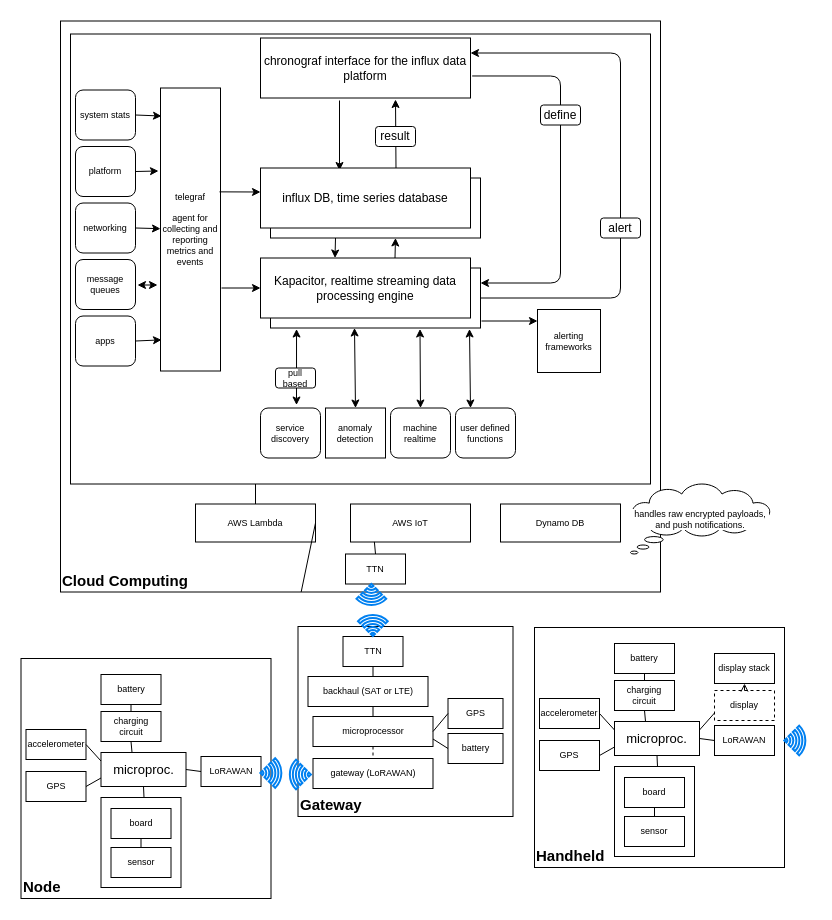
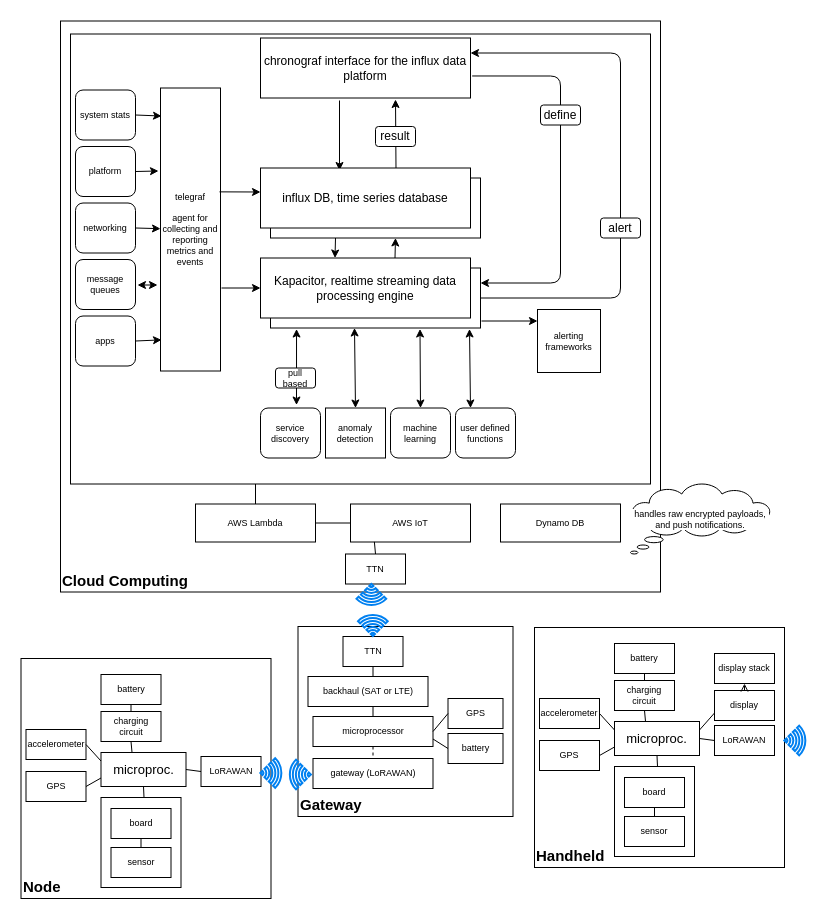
- <mxCell id="28" value="machine realtime" style="rounded=1;whiteSpace=wrap;html=1;fontSize=9;" vertex="1" parent="1"><mxGeometry x="390" y="407.5" width="60" height="50" as="geometry" /></mxCell>
+ <mxCell id="28" value="machine learning" style="rounded=1;whiteSpace=wrap;html=1;fontSize=9;" vertex="1" parent="1"><mxGeometry x="390" y="407.5" width="60" height="50" as="geometry" /></mxCell>
- <mxCell id="49" value="" style="endArrow=none;html=1;fontSize=9;exitX=1;exitY=0.5;exitDx=0;exitDy=0;" edge="1" parent="1" source="45" target="4"><mxGeometry width="50" height="50" relative="1" as="geometry"><mxPoint x="70" y="633.5" as="sourcePoint" /><mxPoint x="120" y="583.5" as="targetPoint" /></mxGeometry></mxCell>
+ <mxCell id="49" value="" style="endArrow=none;html=1;fontSize=9;entryX=0;entryY=0.5;entryDx=0;entryDy=0;exitX=1;exitY=0.5;exitDx=0;exitDy=0;" edge="1" parent="1" source="45" target="46"><mxGeometry width="50" height="50" relative="1" as="geometry"><mxPoint x="70" y="633.5" as="sourcePoint" /><mxPoint x="120" y="583.5" as="targetPoint" /></mxGeometry></mxCell>
- <mxCell id="100" value="display" style="rounded=0;whiteSpace=wrap;html=1;labelBackgroundColor=#FFFFFF;fillColor=#FFFFFF;fontSize=9;dashed=1;" vertex="1" parent="1"><mxGeometry x="714" y="690" width="60" height="30" as="geometry" /></mxCell>
+ <mxCell id="100" value="display" style="rounded=0;whiteSpace=wrap;html=1;labelBackgroundColor=#FFFFFF;fillColor=#FFFFFF;fontSize=9;" vertex="1" parent="1"><mxGeometry x="714" y="690" width="60" height="30" as="geometry" /></mxCell>
